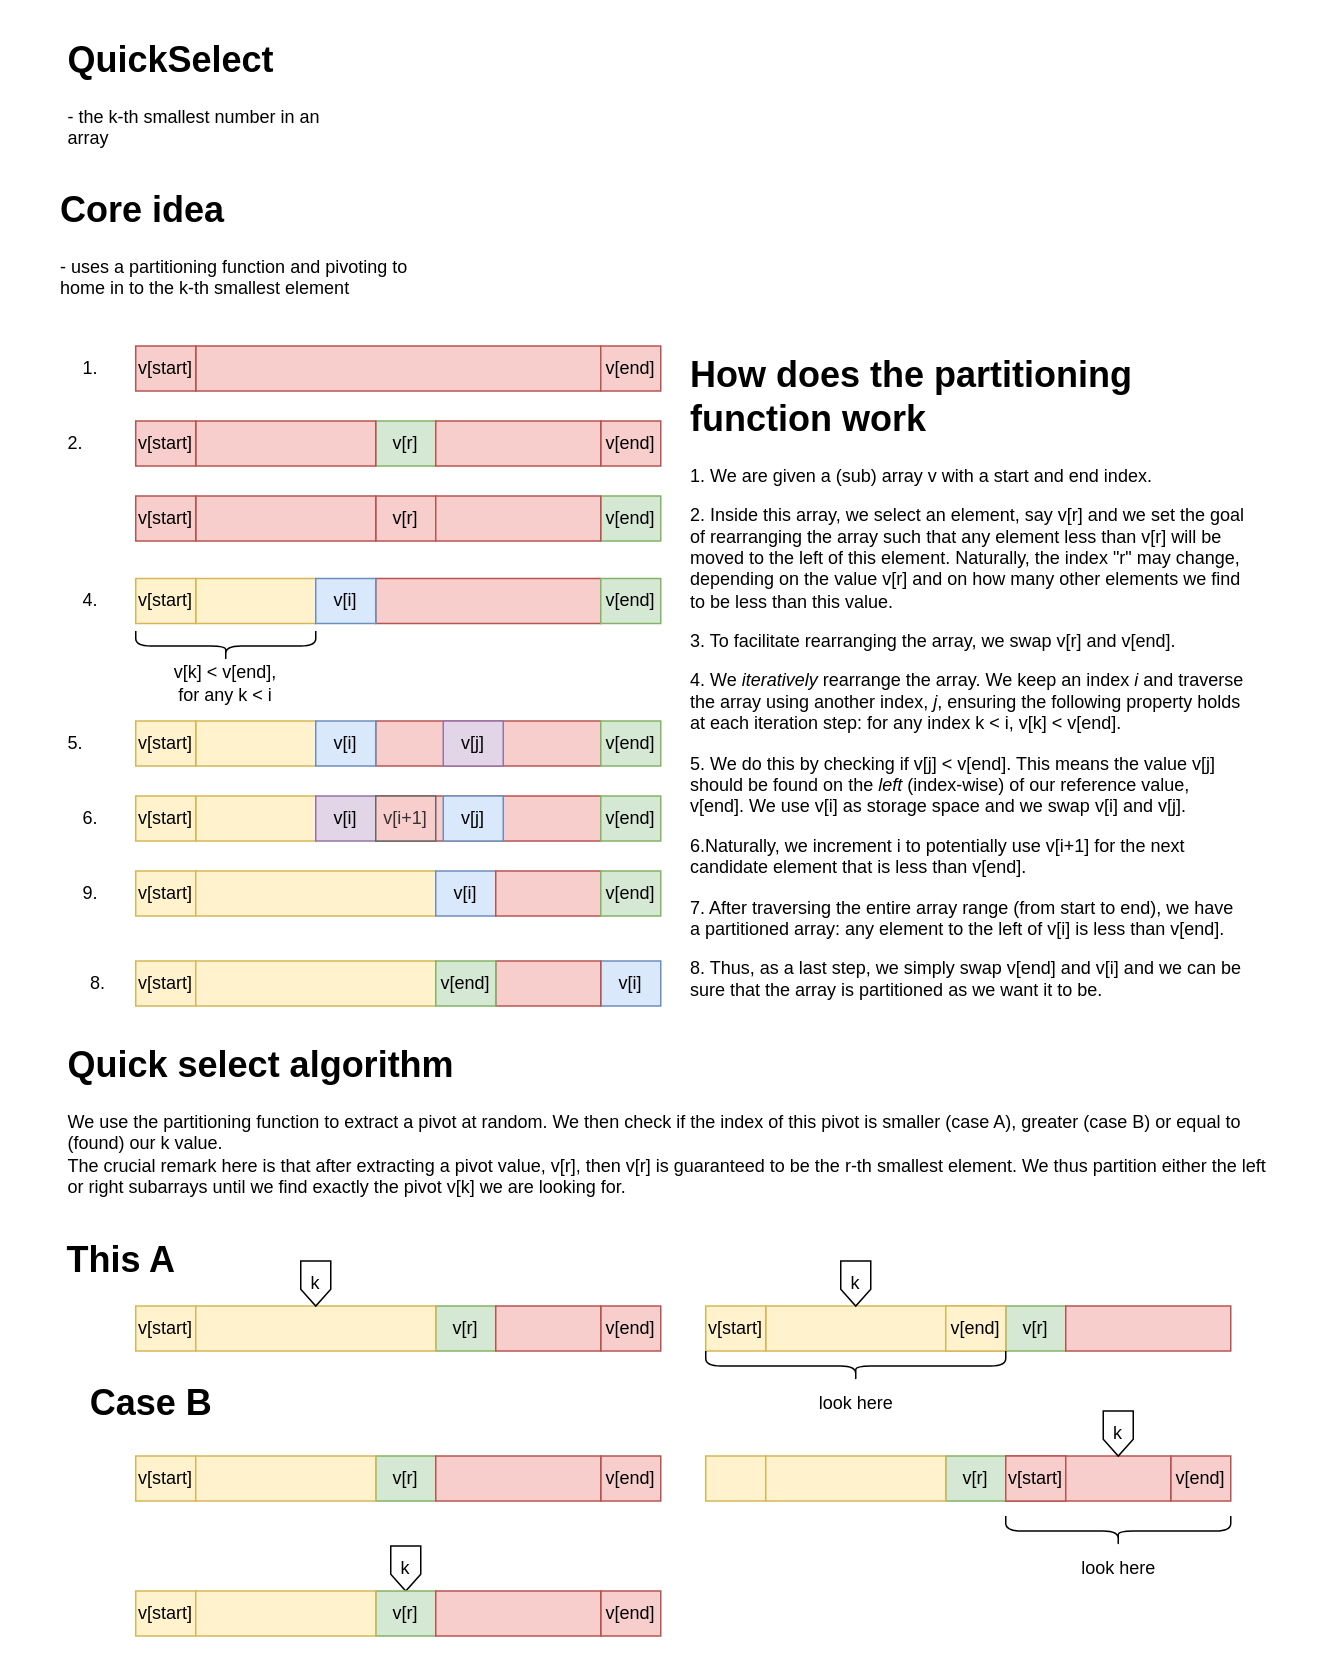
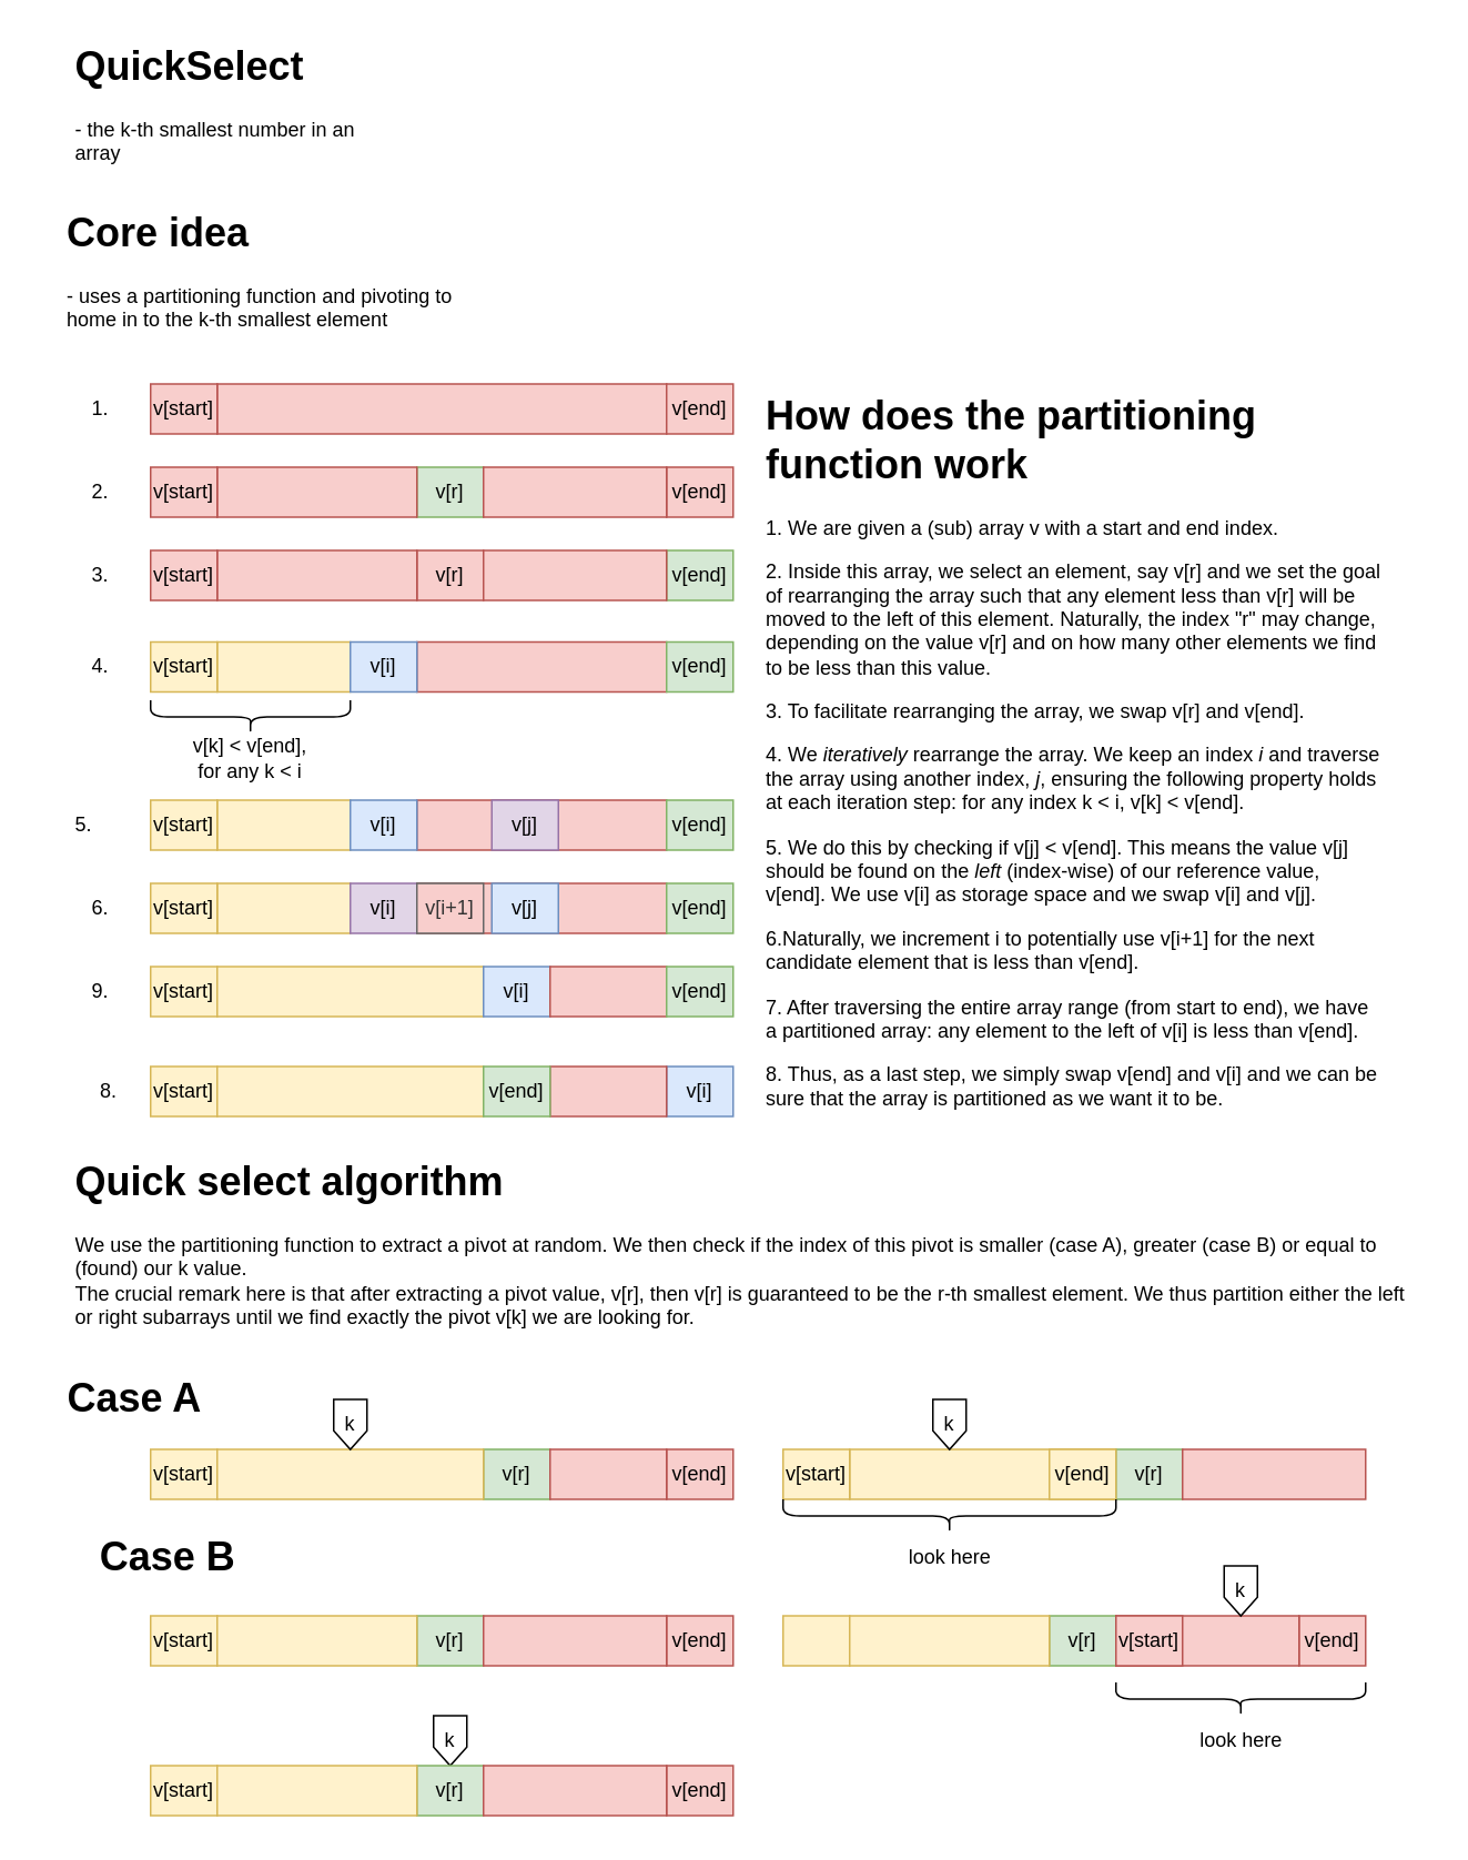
- <mxCell id="36" value="2." style="text;html=1;strokeColor=none;fillColor=none;align=center;verticalAlign=middle;whiteSpace=wrap;rounded=0;" vertex="1" parent="1"><mxGeometry x="20" y="280" width="60" height="30" as="geometry" /></mxCell>
+ <mxCell id="36" value="2." style="text;html=1;strokeColor=none;fillColor=none;align=center;verticalAlign=middle;whiteSpace=wrap;rounded=0;" vertex="1" parent="1"><mxGeometry y="280" width="60" height="30" as="geometry" x="30" /></mxCell>
+ <mxCell id="37" value="3." style="text;html=1;strokeColor=none;fillColor=none;align=center;verticalAlign=middle;whiteSpace=wrap;rounded=0;" vertex="1" parent="1"><mxGeometry y="330" width="60" height="30" as="geometry" x="30" /></mxCell>
- <mxCell id="85" value="This A" style="text;strokeColor=none;fillColor=none;html=1;fontSize=24;fontStyle=1;verticalAlign=middle;align=center;" vertex="1" parent="1"><mxGeometry y="820" width="100" height="40" as="geometry" x="30" /></mxCell>
+ <mxCell id="85" value="Case A" style="text;strokeColor=none;fillColor=none;html=1;fontSize=24;fontStyle=1;verticalAlign=middle;align=center;" vertex="1" parent="1"><mxGeometry y="820" width="100" height="40" as="geometry" x="30" /></mxCell>
